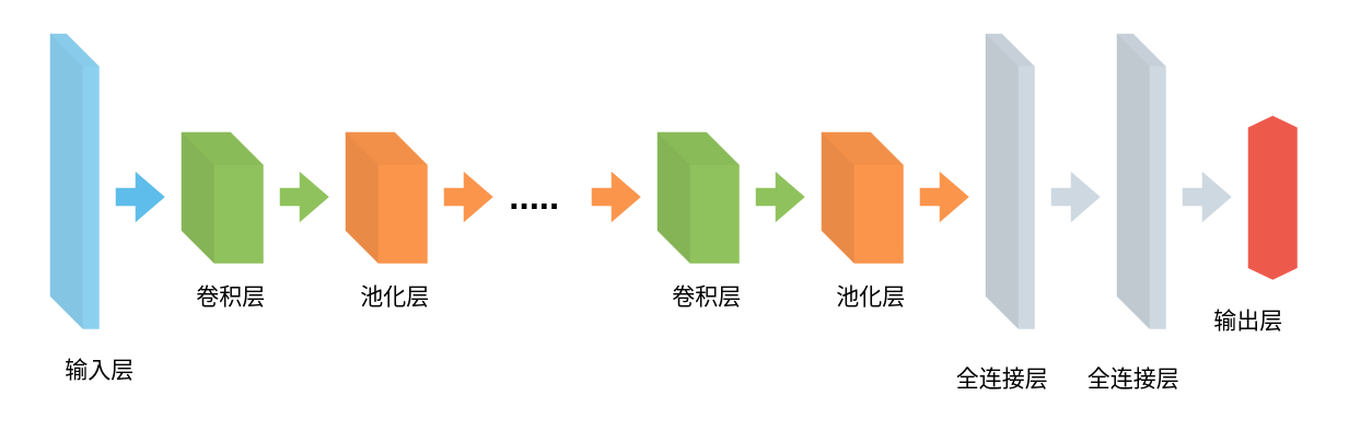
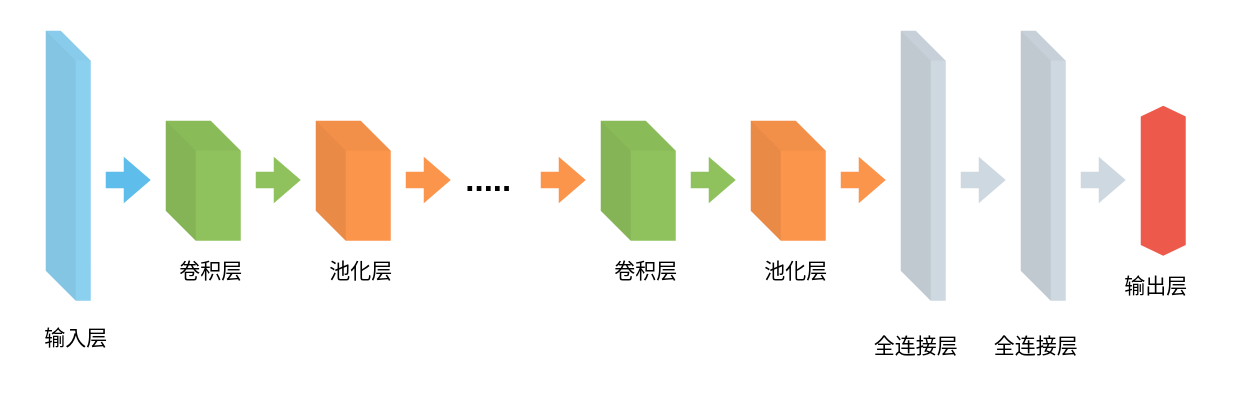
- <mxCell id="27" value="输出层" style="text;html=1;align=center;verticalAlign=middle;resizable=0;points=[];autosize=1;strokeColor=none;fillColor=none;fontSize=14;strokeWidth=0;" vertex="1" parent="1"><mxGeometry x="730" y="185" width="60" height="20" as="geometry" /></mxCell>
+ <mxCell id="27" value="输出层" style="text;html=1;align=center;verticalAlign=middle;resizable=0;points=[];autosize=1;strokeColor=none;fillColor=none;fontSize=14;strokeWidth=0;" vertex="1" parent="1"><mxGeometry x="740" y="180" width="60" height="20" as="geometry" /></mxCell>
- <mxCell id="19" value="&lt;font style=&quot;font-size: 14px&quot;&gt;输入层&lt;/font&gt;" style="text;html=1;align=center;verticalAlign=middle;resizable=0;points=[];autosize=1;strokeColor=none;fillColor=none;fontSize=17;strokeWidth=0;" vertex="1" parent="1"><mxGeometry x="30" y="210" width="60" height="30" as="geometry" /></mxCell>
+ <mxCell id="19" value="&lt;font style=&quot;font-size: 14px&quot;&gt;输入层&lt;/font&gt;" style="text;html=1;align=center;verticalAlign=middle;resizable=0;points=[];autosize=1;strokeColor=none;fillColor=none;fontSize=17;strokeWidth=0;" vertex="1" parent="1"><mxGeometry x="20" y="210" width="60" height="30" as="geometry" /></mxCell>
